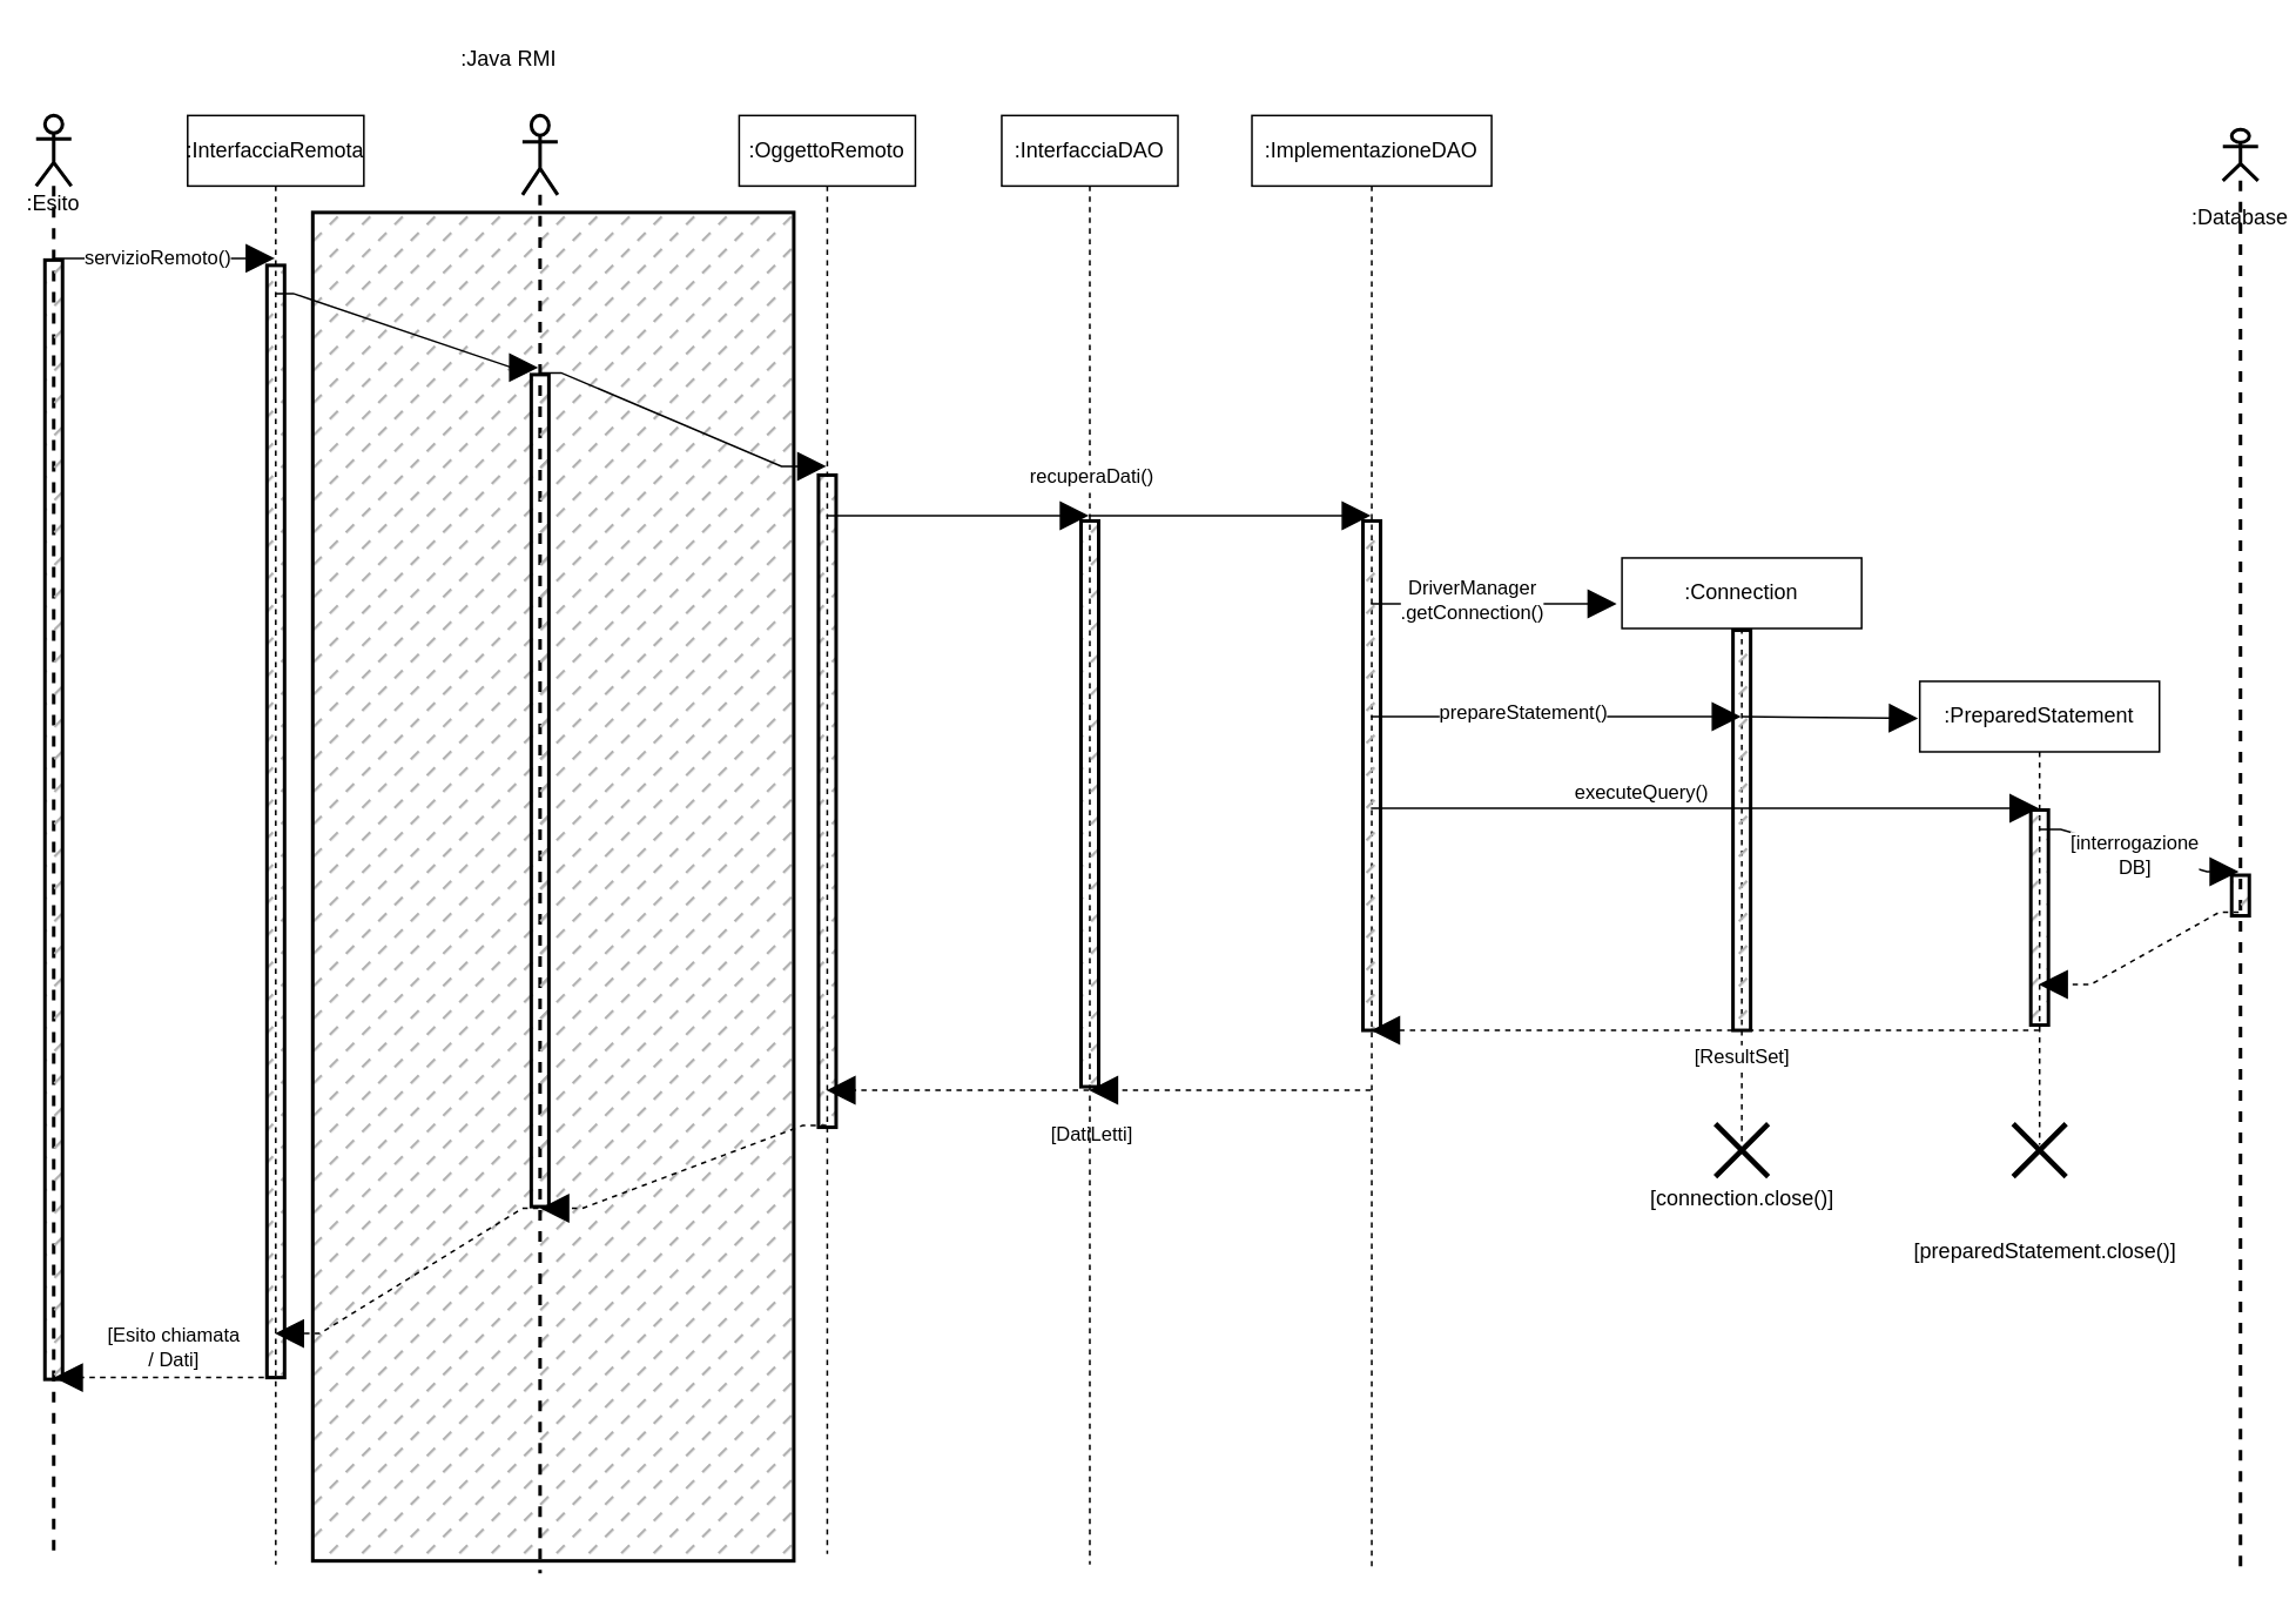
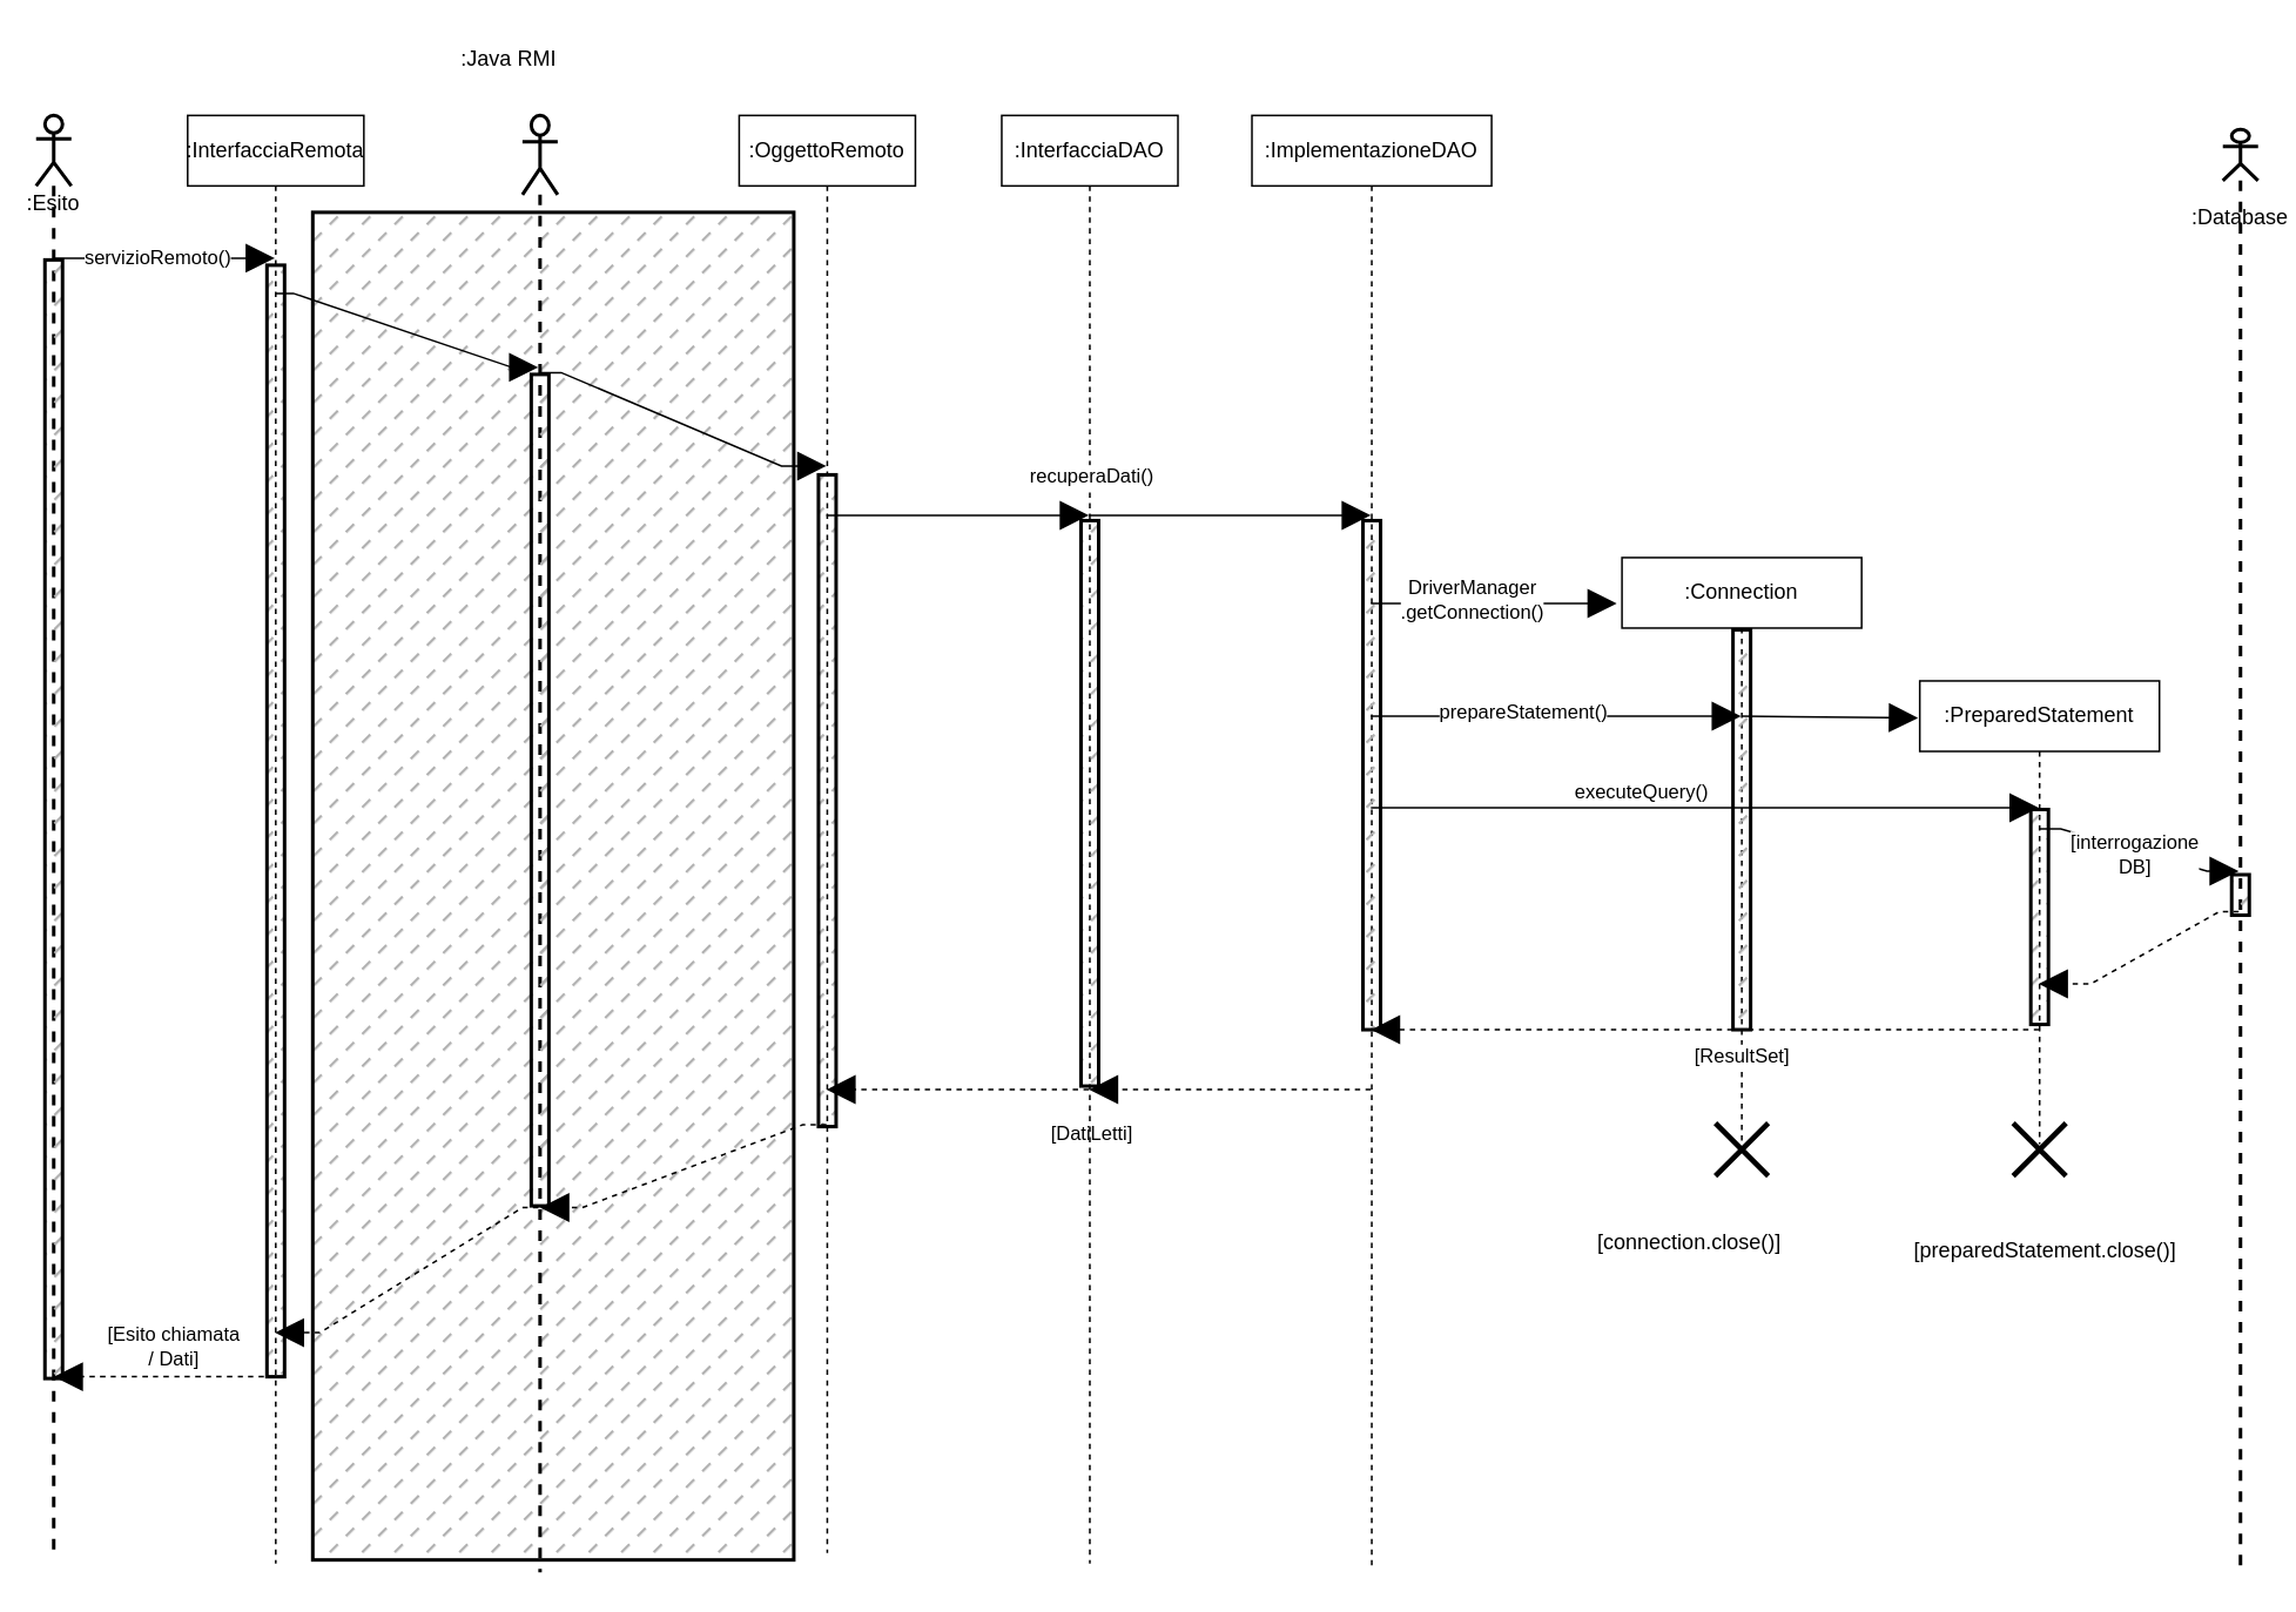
- <mxCell id="49" value="[connection.close()]" style="text;html=1;align=center;verticalAlign=middle;resizable=0;points=[];autosize=1;strokeColor=none;fillColor=none;" vertex="1" parent="1"><mxGeometry x="927" y="667" width="122" height="26" as="geometry" /></mxCell>
+ <mxCell id="49" value="[connection.close()]" style="text;html=1;align=center;verticalAlign=middle;resizable=0;points=[];autosize=1;strokeColor=none;fillColor=none;" vertex="1" parent="1"><mxGeometry x="897" y="692" width="122" height="26" as="geometry" /></mxCell>
